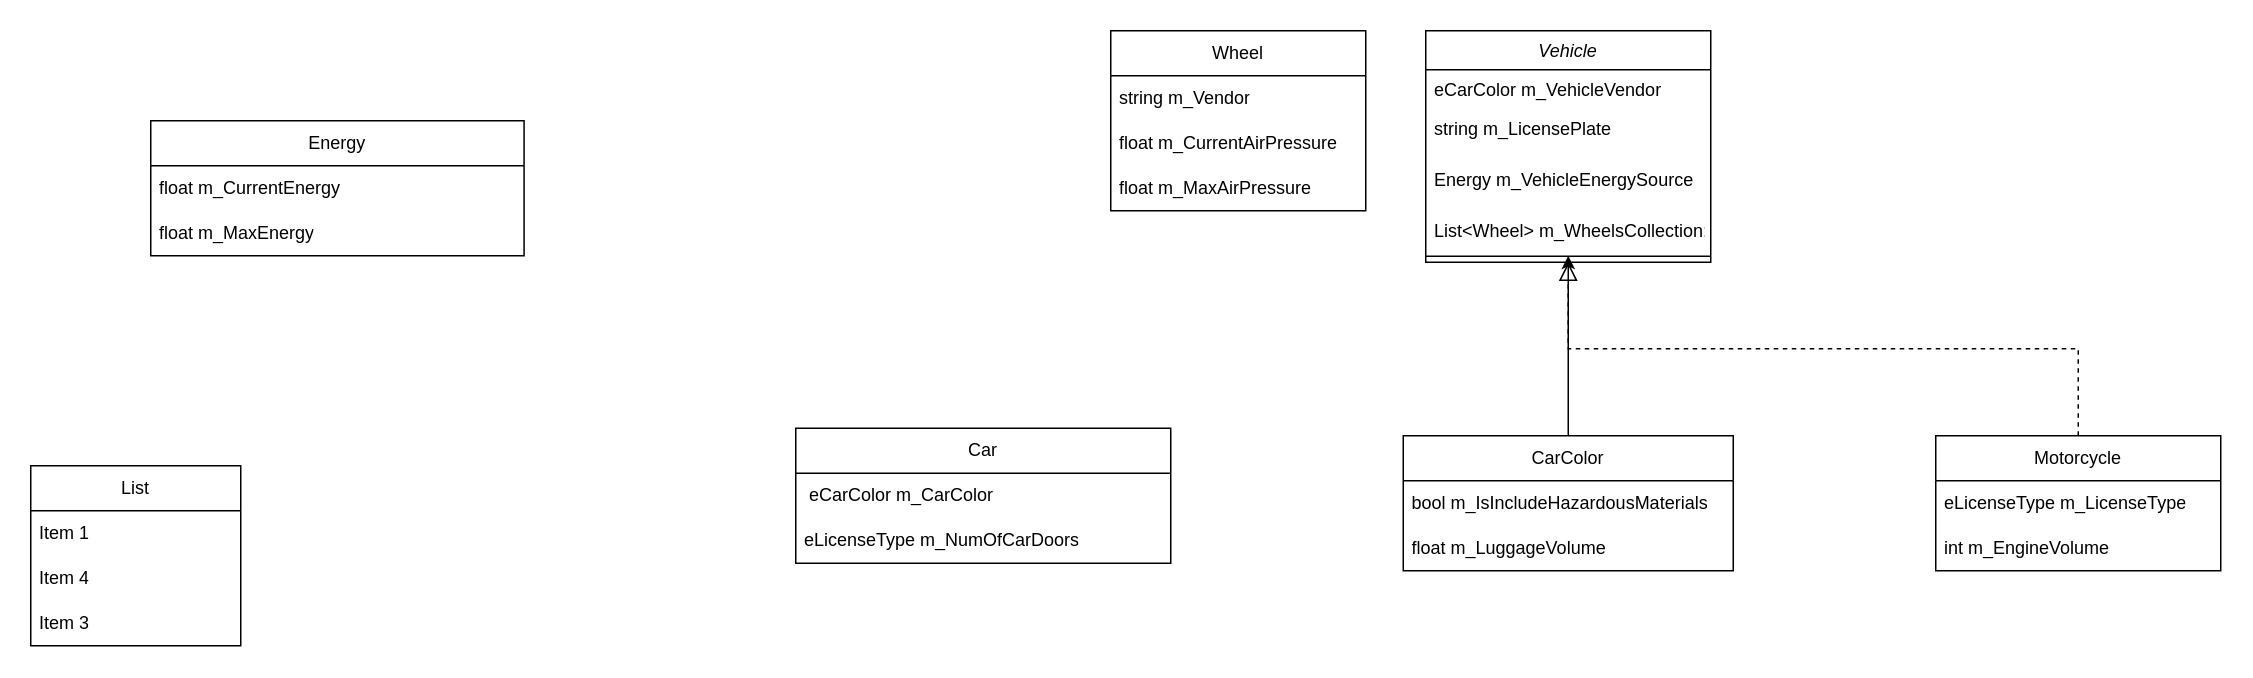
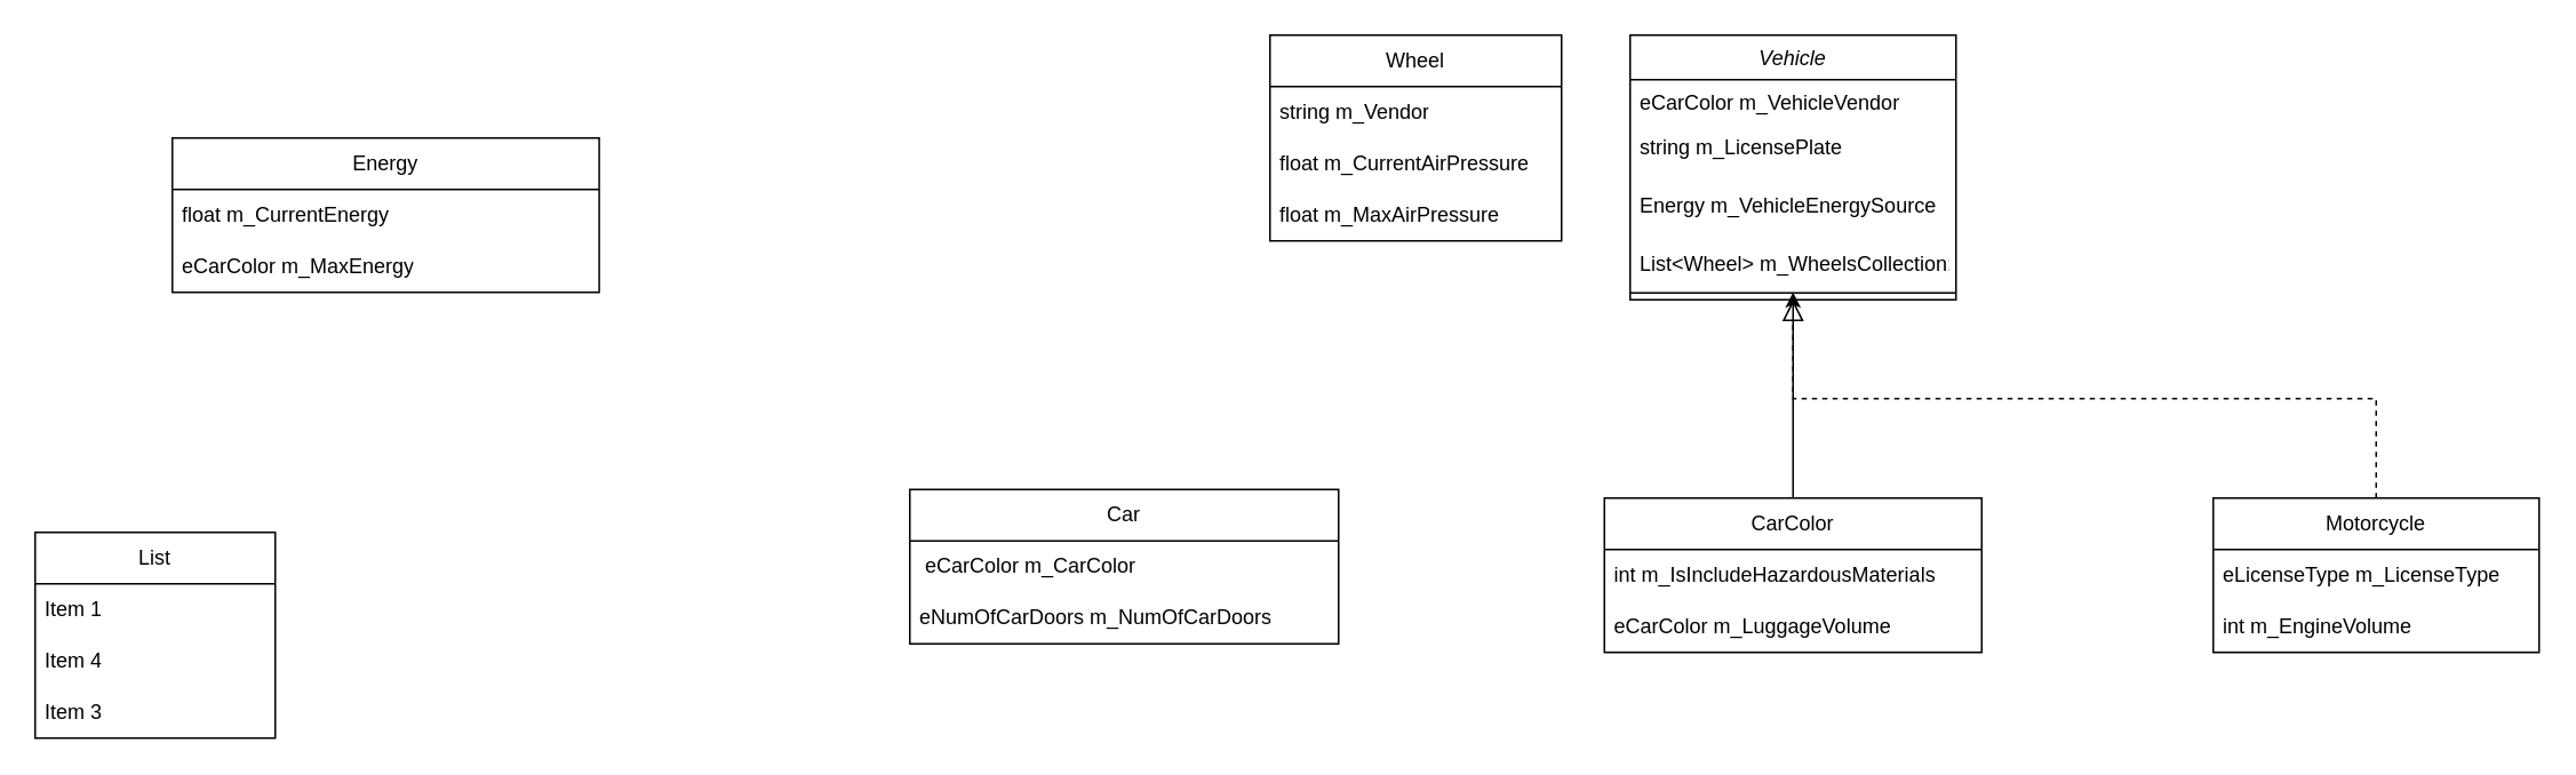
- <mxCell id="25" value="float m_MaxEnergy" style="text;strokeColor=none;fillColor=none;align=left;verticalAlign=middle;spacingLeft=4;spacingRight=4;overflow=hidden;points=[[0,0.5],[1,0.5]];portConstraint=eastwest;rotatable=0;whiteSpace=wrap;html=1;" vertex="1" parent="23"><mxGeometry y="60" width="248.89" height="30" as="geometry" /></mxCell>
+ <mxCell id="25" value="eCarColor m_MaxEnergy" style="text;strokeColor=none;fillColor=none;align=left;verticalAlign=middle;spacingLeft=4;spacingRight=4;overflow=hidden;points=[[0,0.5],[1,0.5]];portConstraint=eastwest;rotatable=0;whiteSpace=wrap;html=1;" vertex="1" parent="23"><mxGeometry y="60" width="248.89" height="30" as="geometry" /></mxCell>
- <mxCell id="21" value="bool m_IsIncludeHazardousMaterials" style="text;strokeColor=none;fillColor=none;align=left;verticalAlign=middle;spacingLeft=4;spacingRight=4;overflow=hidden;points=[[0,0.5],[1,0.5]];portConstraint=eastwest;rotatable=0;whiteSpace=wrap;html=1;" vertex="1" parent="20"><mxGeometry y="30" width="220" height="30" as="geometry" /></mxCell>
+ <mxCell id="21" value="int m_IsIncludeHazardousMaterials" style="text;strokeColor=none;fillColor=none;align=left;verticalAlign=middle;spacingLeft=4;spacingRight=4;overflow=hidden;points=[[0,0.5],[1,0.5]];portConstraint=eastwest;rotatable=0;whiteSpace=wrap;html=1;" vertex="1" parent="20"><mxGeometry y="30" width="220" height="30" as="geometry" /></mxCell>
- <mxCell id="11" value="eLicenseType m_NumOfCarDoors" style="text;strokeColor=none;fillColor=none;align=left;verticalAlign=middle;spacingLeft=4;spacingRight=4;overflow=hidden;points=[[0,0.5],[1,0.5]];portConstraint=eastwest;rotatable=0;whiteSpace=wrap;html=1;" vertex="1" parent="9"><mxGeometry y="60" width="250" height="30" as="geometry" /></mxCell>
+ <mxCell id="11" value="eNumOfCarDoors m_NumOfCarDoors" style="text;strokeColor=none;fillColor=none;align=left;verticalAlign=middle;spacingLeft=4;spacingRight=4;overflow=hidden;points=[[0,0.5],[1,0.5]];portConstraint=eastwest;rotatable=0;whiteSpace=wrap;html=1;" vertex="1" parent="9"><mxGeometry y="60" width="250" height="30" as="geometry" /></mxCell>
- <mxCell id="22" value="float m_LuggageVolume" style="text;strokeColor=none;fillColor=none;align=left;verticalAlign=middle;spacingLeft=4;spacingRight=4;overflow=hidden;points=[[0,0.5],[1,0.5]];portConstraint=eastwest;rotatable=0;whiteSpace=wrap;html=1;" vertex="1" parent="20"><mxGeometry y="60" width="220" height="30" as="geometry" /></mxCell>
+ <mxCell id="22" value="eCarColor m_LuggageVolume" style="text;strokeColor=none;fillColor=none;align=left;verticalAlign=middle;spacingLeft=4;spacingRight=4;overflow=hidden;points=[[0,0.5],[1,0.5]];portConstraint=eastwest;rotatable=0;whiteSpace=wrap;html=1;" vertex="1" parent="20"><mxGeometry y="60" width="220" height="30" as="geometry" /></mxCell>
